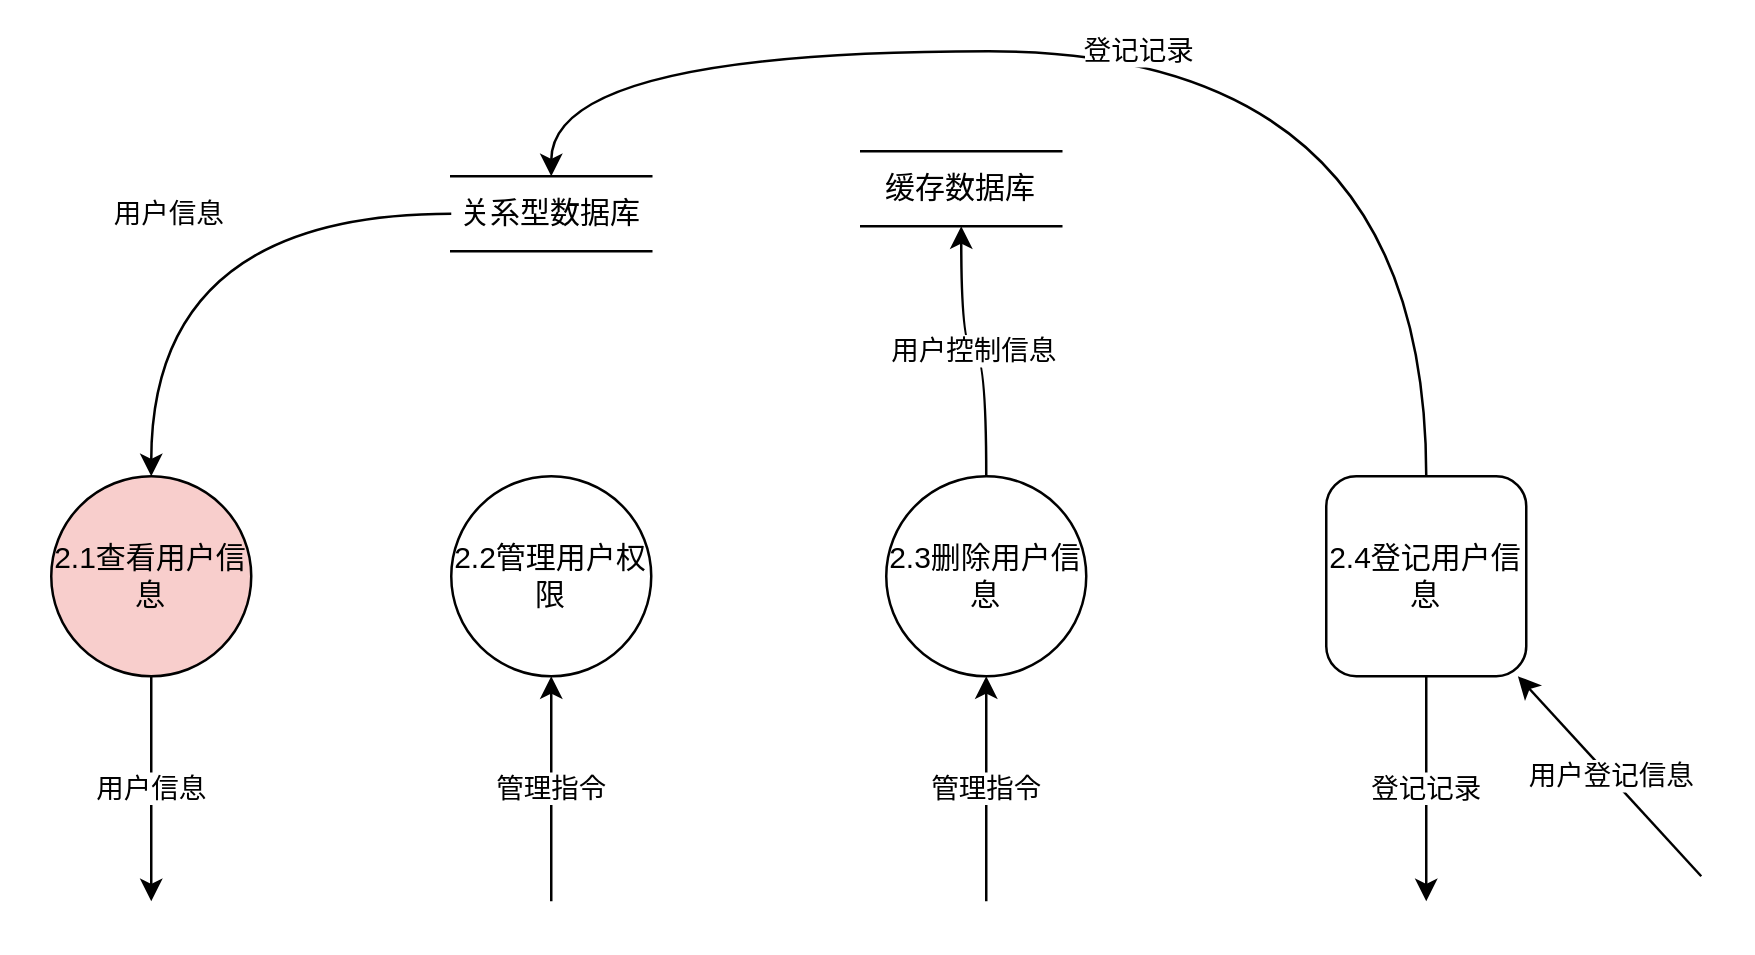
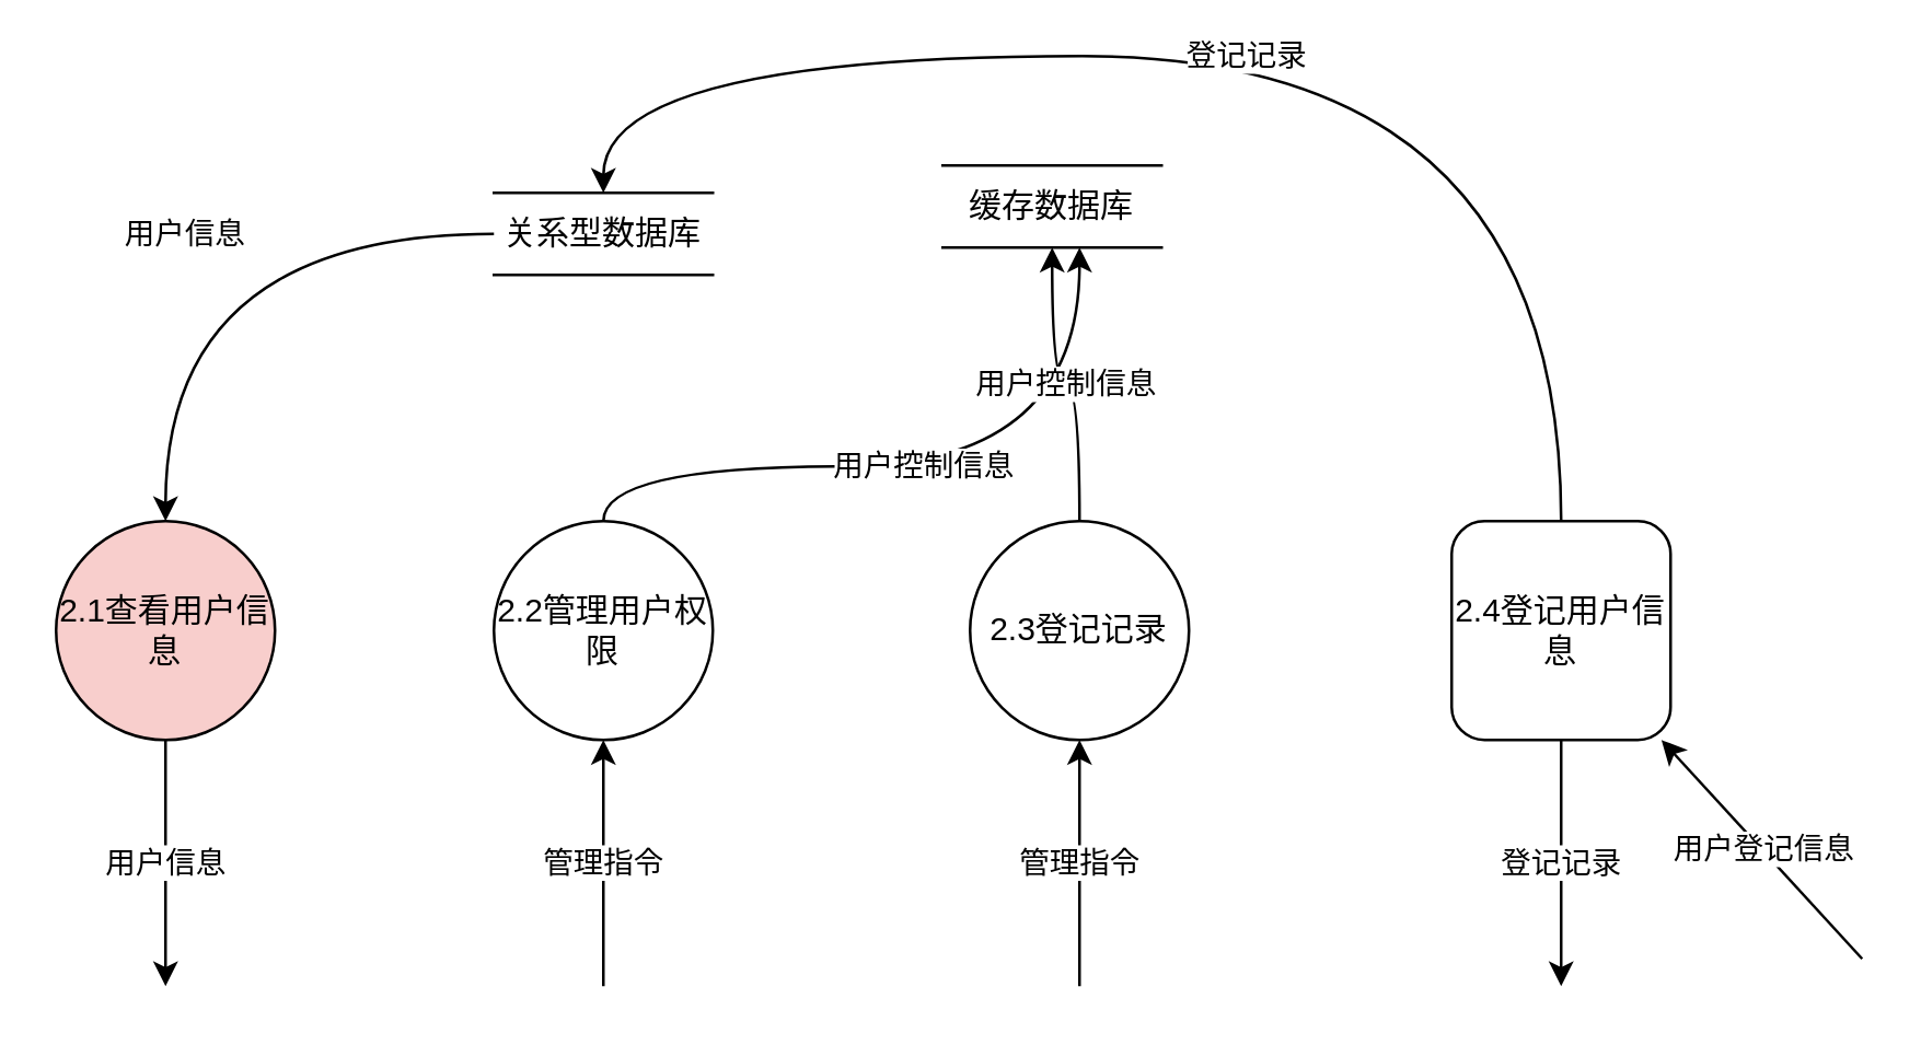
+ <mxCell id="4" value="用户控制信息" style="edgeStyle=orthogonalEdgeStyle;curved=1;rounded=0;orthogonalLoop=1;jettySize=auto;html=1;" edge="1" parent="1" source="5" target="13"><mxGeometry relative="1" as="geometry"><Array as="points"><mxPoint x="220" y="170" /><mxPoint x="394" y="170" /></Array></mxGeometry></mxCell>
- <mxCell id="7" value="2.3删除用户信息" style="ellipse;whiteSpace=wrap;html=1;aspect=fixed;" vertex="1" parent="1"><mxGeometry x="354" y="190" width="80" height="80" as="geometry" /></mxCell>
+ <mxCell id="7" value="2.3登记记录" style="ellipse;whiteSpace=wrap;html=1;aspect=fixed;" vertex="1" parent="1"><mxGeometry x="354" y="190" width="80" height="80" as="geometry" /></mxCell>
